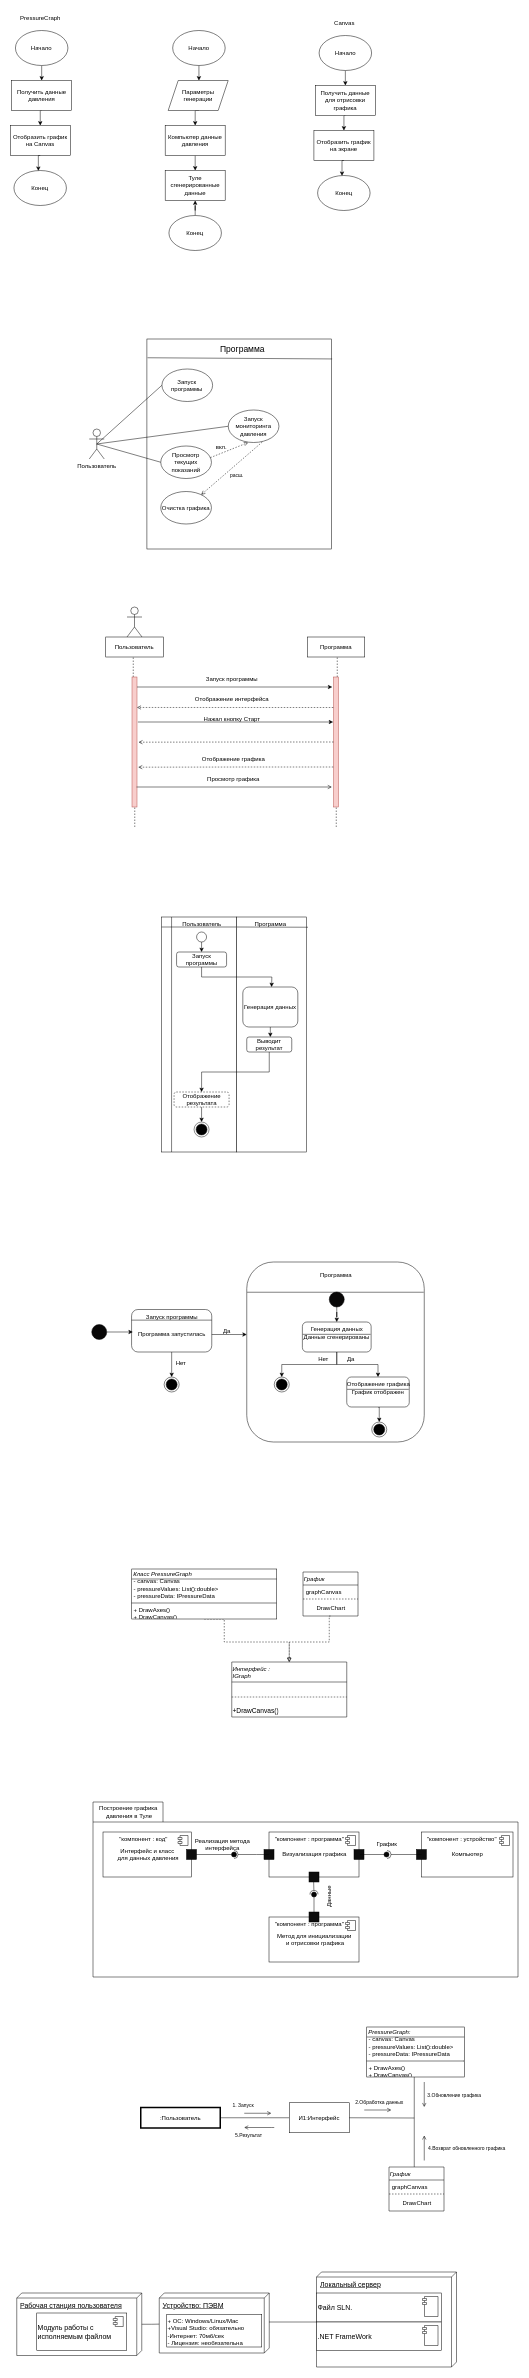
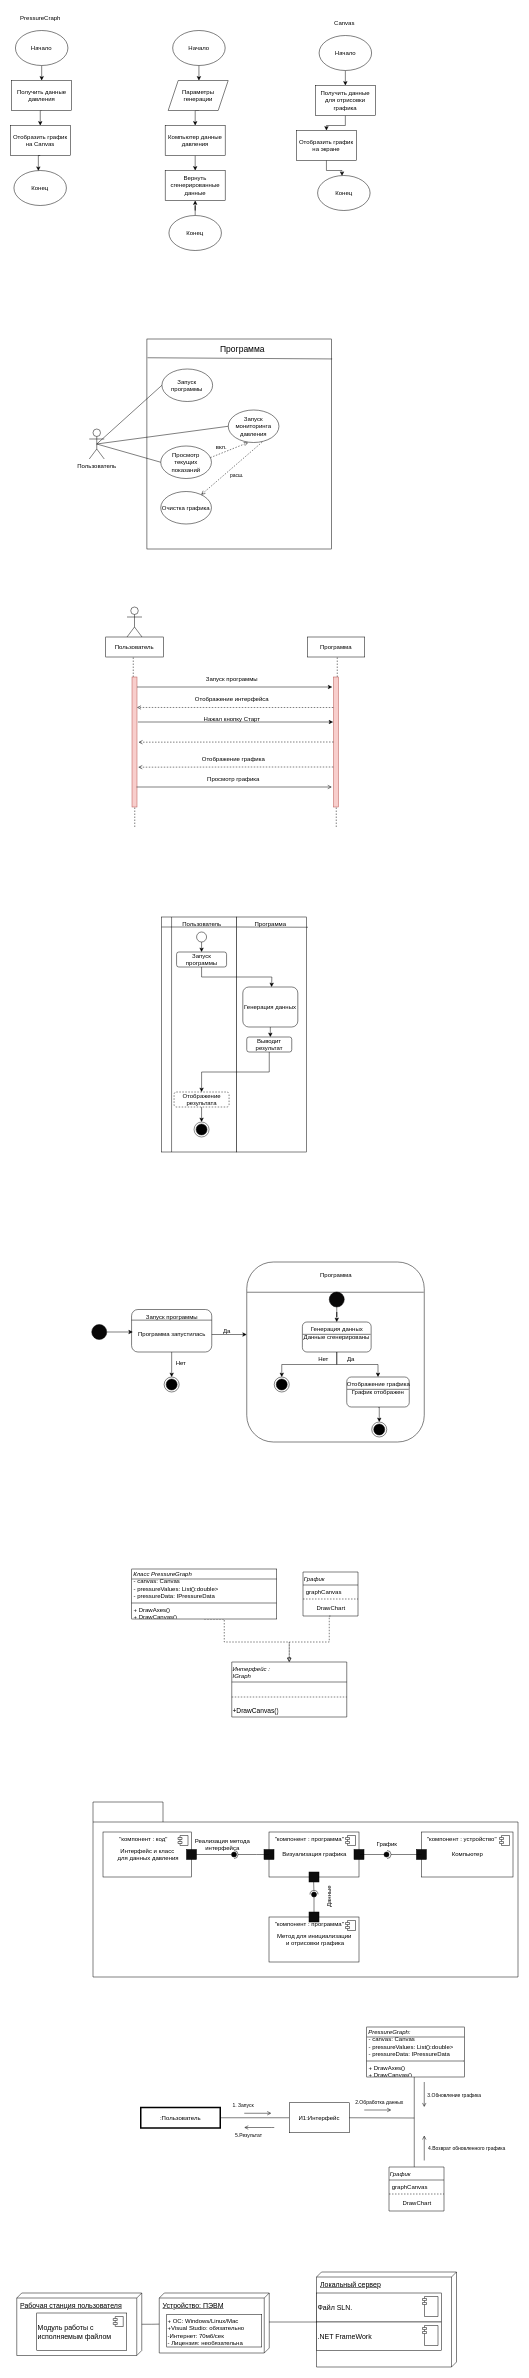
- <mxCell id="169" value="Отобразить график на экране" style="rounded=0;whiteSpace=wrap;html=1;" parent="1" vertex="1"><mxGeometry x="627.35" y="260" width="120" height="60" as="geometry" /></mxCell>
+ <mxCell id="169" value="Отобразить график на экране" style="rounded=0;whiteSpace=wrap;html=1;" parent="1" vertex="1"><mxGeometry x="592.35" y="260" width="120" height="60" as="geometry" /></mxCell>
- <mxCell id="166" value="Туле сгенерированные данные" style="rounded=0;whiteSpace=wrap;html=1;" parent="1" vertex="1"><mxGeometry x="329.85" y="340" width="120" height="60" as="geometry" /></mxCell>
+ <mxCell id="166" value="Вернуть сгенерированные данные" style="rounded=0;whiteSpace=wrap;html=1;" parent="1" vertex="1"><mxGeometry x="329.85" y="340" width="120" height="60" as="geometry" /></mxCell>
- <mxCell id="79" value="Построение графика&lt;div&gt;&amp;nbsp;давления в Туле&lt;/div&gt;" style="text;html=1;align=center;verticalAlign=middle;resizable=0;points=[];autosize=1;strokeColor=none;fillColor=none;" parent="1" vertex="1"><mxGeometry x="185.5" y="3603" width="140" height="40" as="geometry" /></mxCell>
